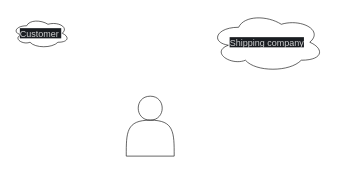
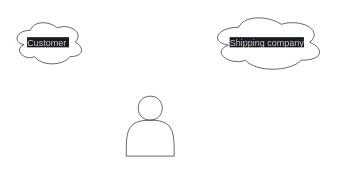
- <mxCell id="2" value="&lt;span style=&quot;color: rgb(209 , 210 , 211) ; font-family: , , &amp;#34;applelogo&amp;#34; , sans-serif ; font-size: 15px ; text-align: left ; background-color: rgb(26 , 29 , 33)&quot;&gt;Customer&amp;nbsp;&lt;/span&gt;" style="ellipse;shape=cloud;whiteSpace=wrap;html=1;" parent="1" vertex="1"><mxGeometry x="20" y="30" width="95" height="50" as="geometry" /></mxCell>
+ <mxCell id="2" value="&lt;span style=&quot;color: rgb(209 , 210 , 211) ; font-family: , , &amp;#34;applelogo&amp;#34; , sans-serif ; font-size: 15px ; text-align: left ; background-color: rgb(26 , 29 , 33)&quot;&gt;Customer&amp;nbsp;&lt;/span&gt;" style="ellipse;shape=cloud;whiteSpace=wrap;html=1;" parent="1" vertex="1"><mxGeometry x="20" y="30" width="120" height="80" as="geometry" /></mxCell>
